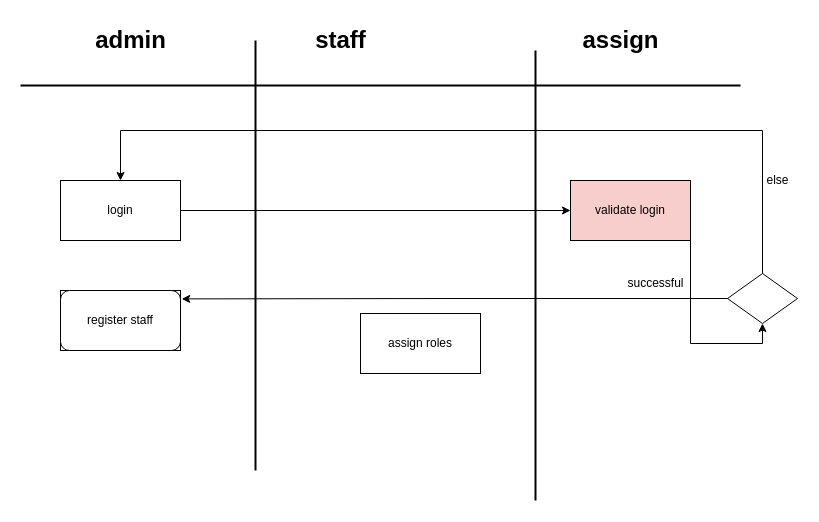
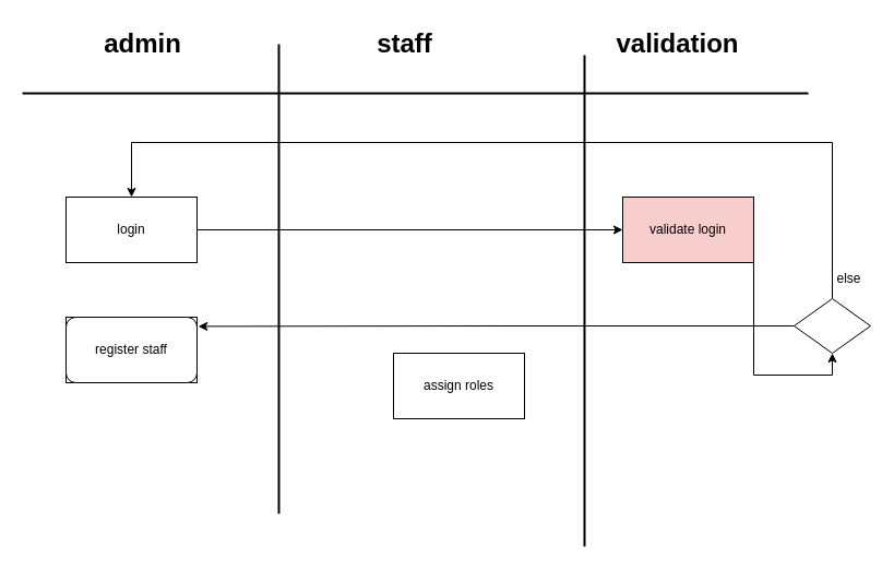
- <mxCell id="7" value="staff" parent="1" vertex="1" style="text;strokeColor=none;fillColor=none;html=1;fontSize=24;fontStyle=1;verticalAlign=middle;align=center;"><mxGeometry x="290" y="20" as="geometry" height="40" width="100" /></mxCell>
+ <mxCell id="7" value="staff" parent="1" vertex="1" style="text;strokeColor=none;fillColor=none;html=1;fontSize=24;fontStyle=1;verticalAlign=middle;align=center;"><mxGeometry as="geometry" height="40" width="100" y="20" x="320" /></mxCell>
- <mxCell id="8" value="assign" parent="1" vertex="1" style="text;strokeColor=none;fillColor=none;html=1;fontSize=24;fontStyle=1;verticalAlign=middle;align=center;"><mxGeometry as="geometry" height="40" width="100" y="20" x="570" /></mxCell>
+ <mxCell id="8" value="validation" parent="1" vertex="1" style="text;strokeColor=none;fillColor=none;html=1;fontSize=24;fontStyle=1;verticalAlign=middle;align=center;"><mxGeometry as="geometry" height="40" width="100" y="20" x="570" /></mxCell>
- <mxCell id="20" value="else" parent="1" vertex="1" style="text;html=1;align=center;verticalAlign=middle;resizable=0;points=[];autosize=1;"><mxGeometry x="757" y="170" as="geometry" height="20" width="40" /></mxCell>
+ <mxCell id="20" value="else" parent="1" vertex="1" style="text;html=1;align=center;verticalAlign=middle;resizable=0;points=[];autosize=1;"><mxGeometry as="geometry" height="20" width="40" y="245" x="757" /></mxCell>
- <mxCell id="16" value="successful" parent="1" vertex="1" style="text;html=1;align=center;verticalAlign=middle;resizable=0;points=[];autosize=1;"><mxGeometry as="geometry" height="20" width="70" y="273" x="620" /></mxCell>
- <mxCell id="21" value="assign roles" parent="1" vertex="1" style="rounded=0;whiteSpace=wrap;html=1;"><mxGeometry x="360" y="313" as="geometry" height="60" width="120" /></mxCell>
+ <mxCell id="21" value="assign roles" parent="1" vertex="1" style="rounded=0;whiteSpace=wrap;html=1;"><mxGeometry as="geometry" height="60" width="120" y="323" x="360" /></mxCell>
